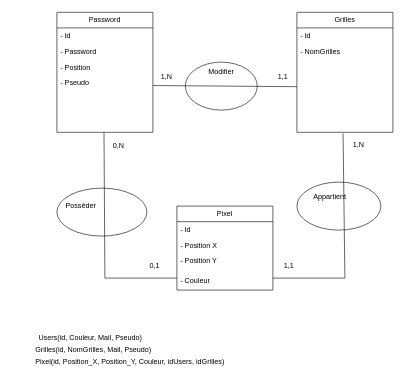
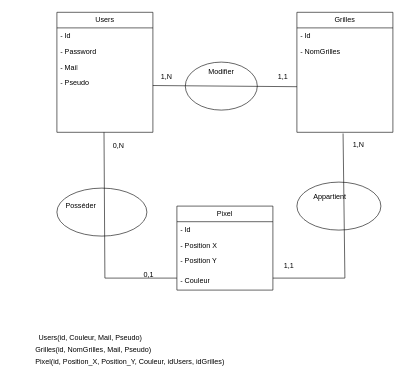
- <mxCell id="14" value="Password" style="swimlane;fontStyle=0;childLayout=stackLayout;horizontal=1;startSize=26;fillColor=none;horizontalStack=0;resizeParent=1;resizeParentMax=0;resizeLast=0;collapsible=1;marginBottom=0;whiteSpace=wrap;html=1;" parent="1" vertex="1"><mxGeometry x="94" y="20" width="160" height="200" as="geometry" /></mxCell>
+ <mxCell id="14" value="Users" style="swimlane;fontStyle=0;childLayout=stackLayout;horizontal=1;startSize=26;fillColor=none;horizontalStack=0;resizeParent=1;resizeParentMax=0;resizeLast=0;collapsible=1;marginBottom=0;whiteSpace=wrap;html=1;" parent="1" vertex="1"><mxGeometry x="94" y="20" width="160" height="200" as="geometry" /></mxCell>
- <mxCell id="17" value="- Position" style="text;strokeColor=none;fillColor=none;align=left;verticalAlign=top;spacingLeft=4;spacingRight=4;overflow=hidden;rotatable=0;points=[[0,0.5],[1,0.5]];portConstraint=eastwest;whiteSpace=wrap;html=1;" parent="14" vertex="1"><mxGeometry y="78" width="160" height="26" as="geometry" /></mxCell>
+ <mxCell id="17" value="- Mail" style="text;strokeColor=none;fillColor=none;align=left;verticalAlign=top;spacingLeft=4;spacingRight=4;overflow=hidden;rotatable=0;points=[[0,0.5],[1,0.5]];portConstraint=eastwest;whiteSpace=wrap;html=1;" parent="14" vertex="1"><mxGeometry y="78" width="160" height="26" as="geometry" /></mxCell>
- <mxCell id="32" value="0,1" style="text;html=1;align=center;verticalAlign=middle;whiteSpace=wrap;rounded=0;" parent="1" vertex="1"><mxGeometry x="234" y="433" width="46" height="17" as="geometry" /></mxCell>
+ <mxCell id="32" value="0,1" style="text;html=1;align=center;verticalAlign=middle;whiteSpace=wrap;rounded=0;" parent="1" vertex="1"><mxGeometry x="224" y="448" width="46" height="17" as="geometry" /></mxCell>
